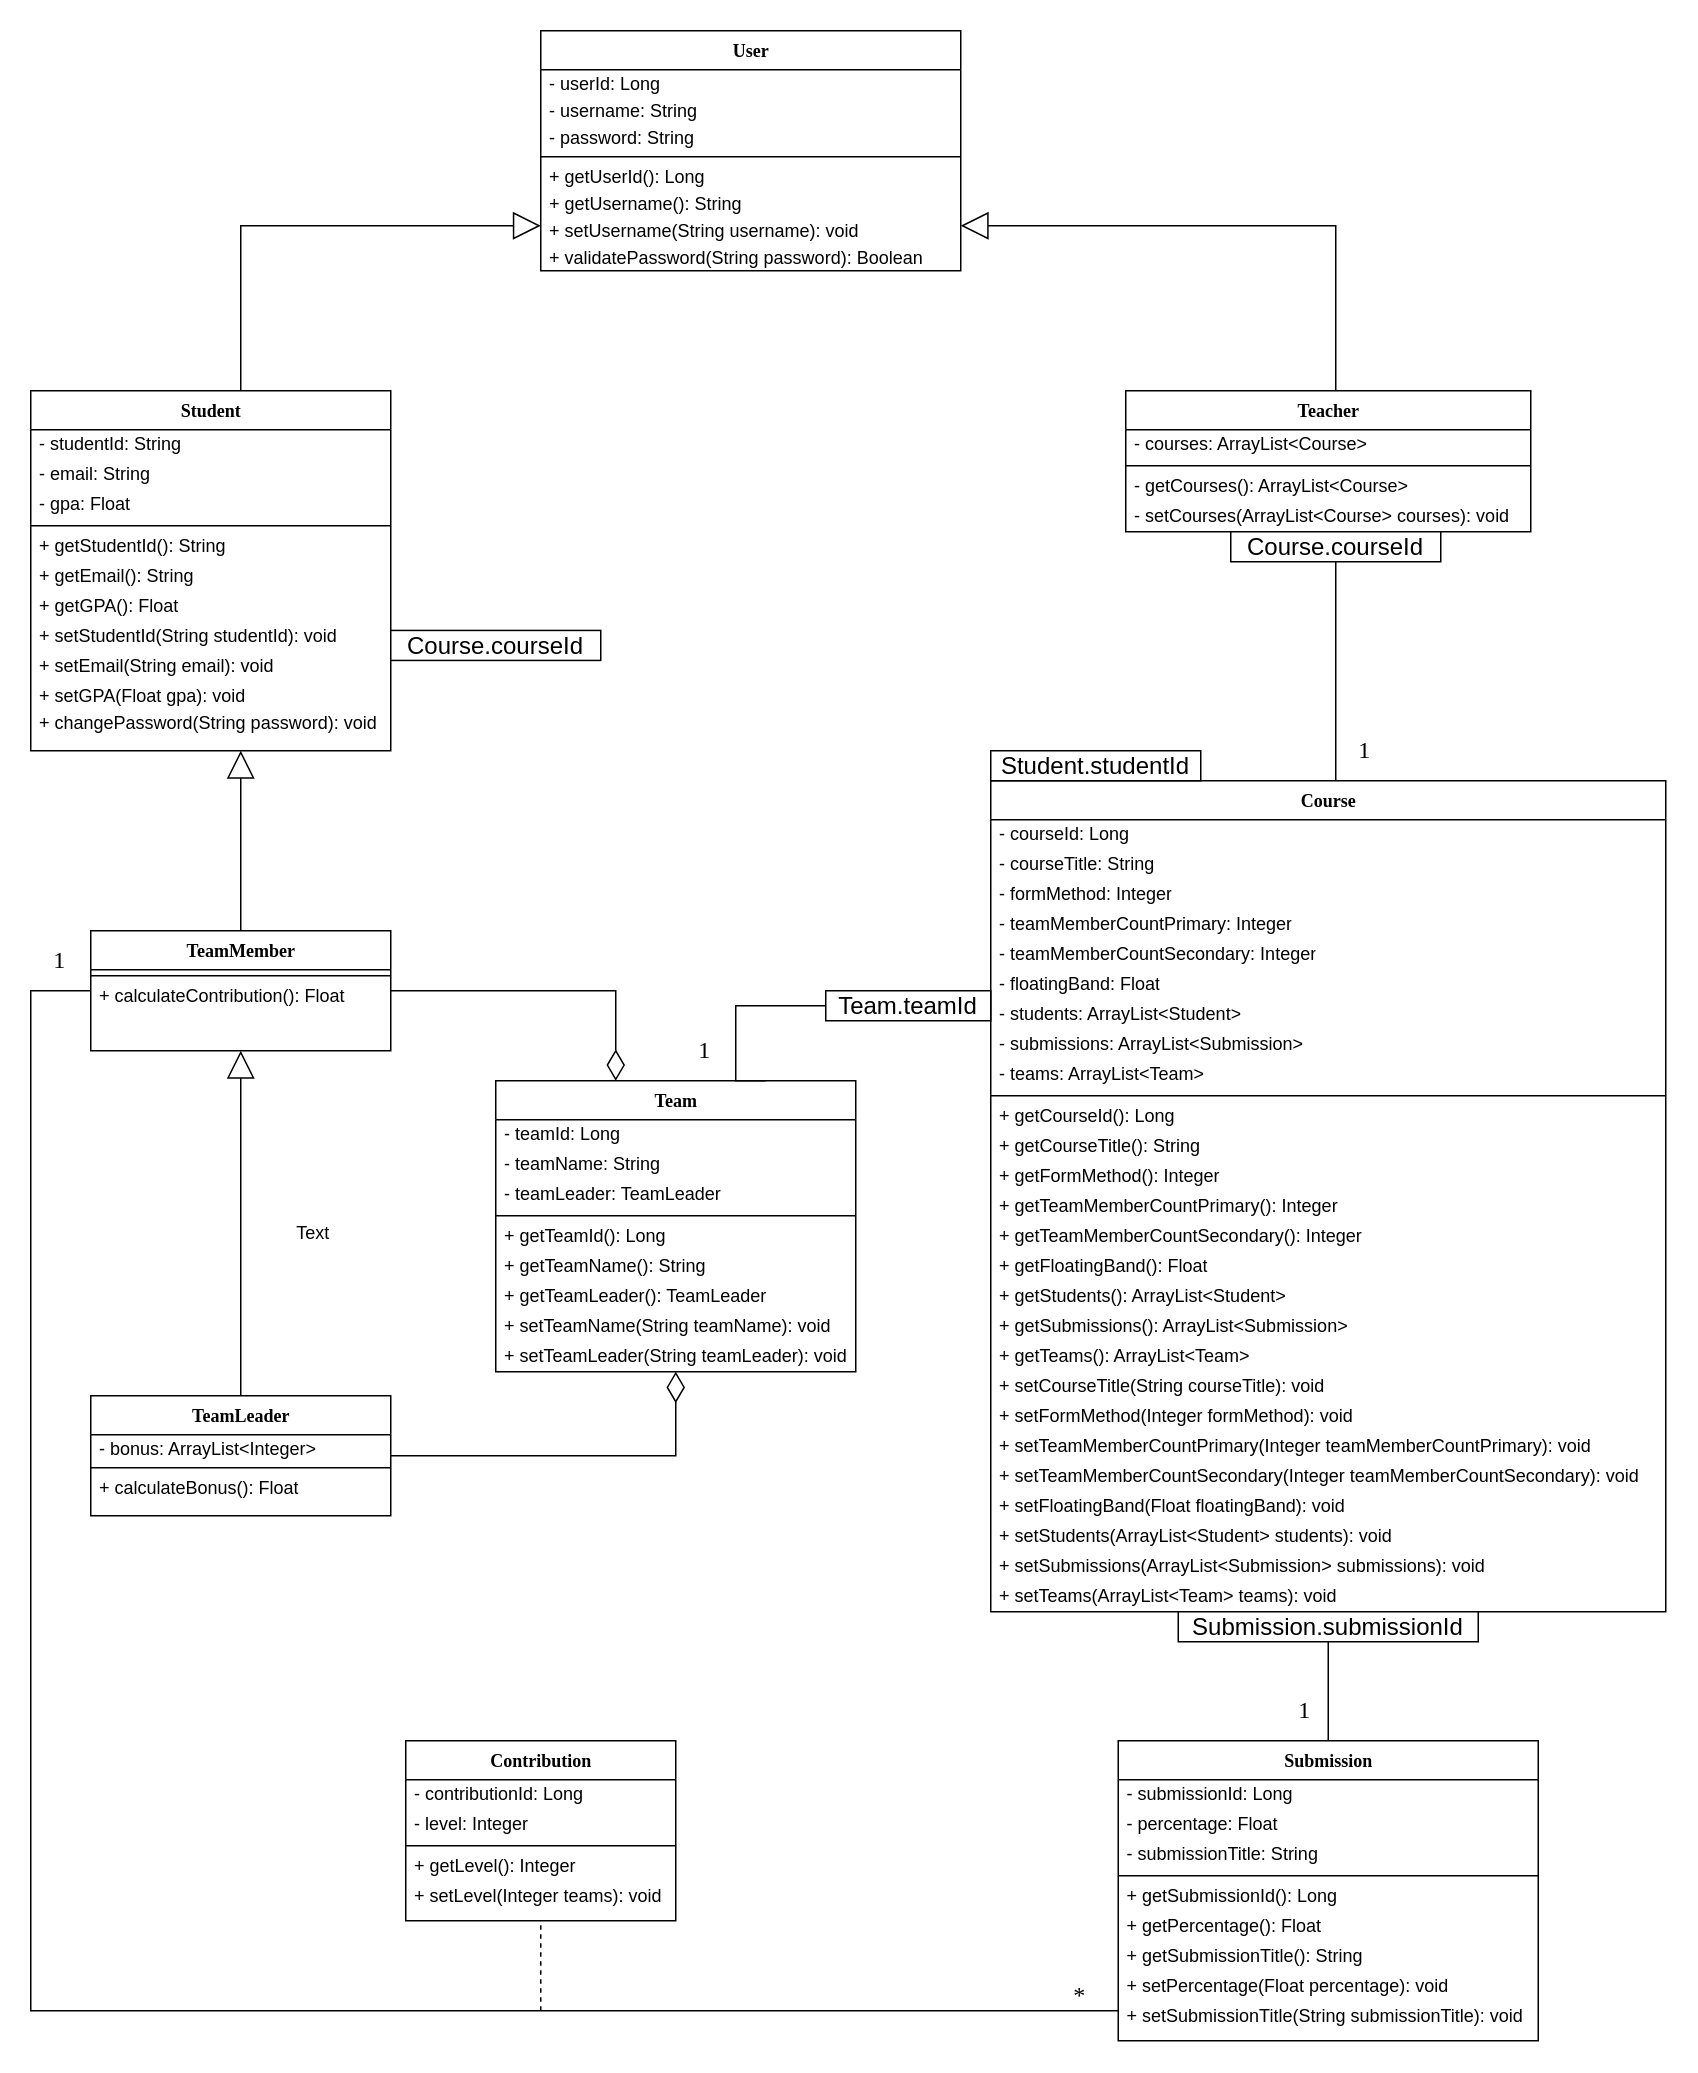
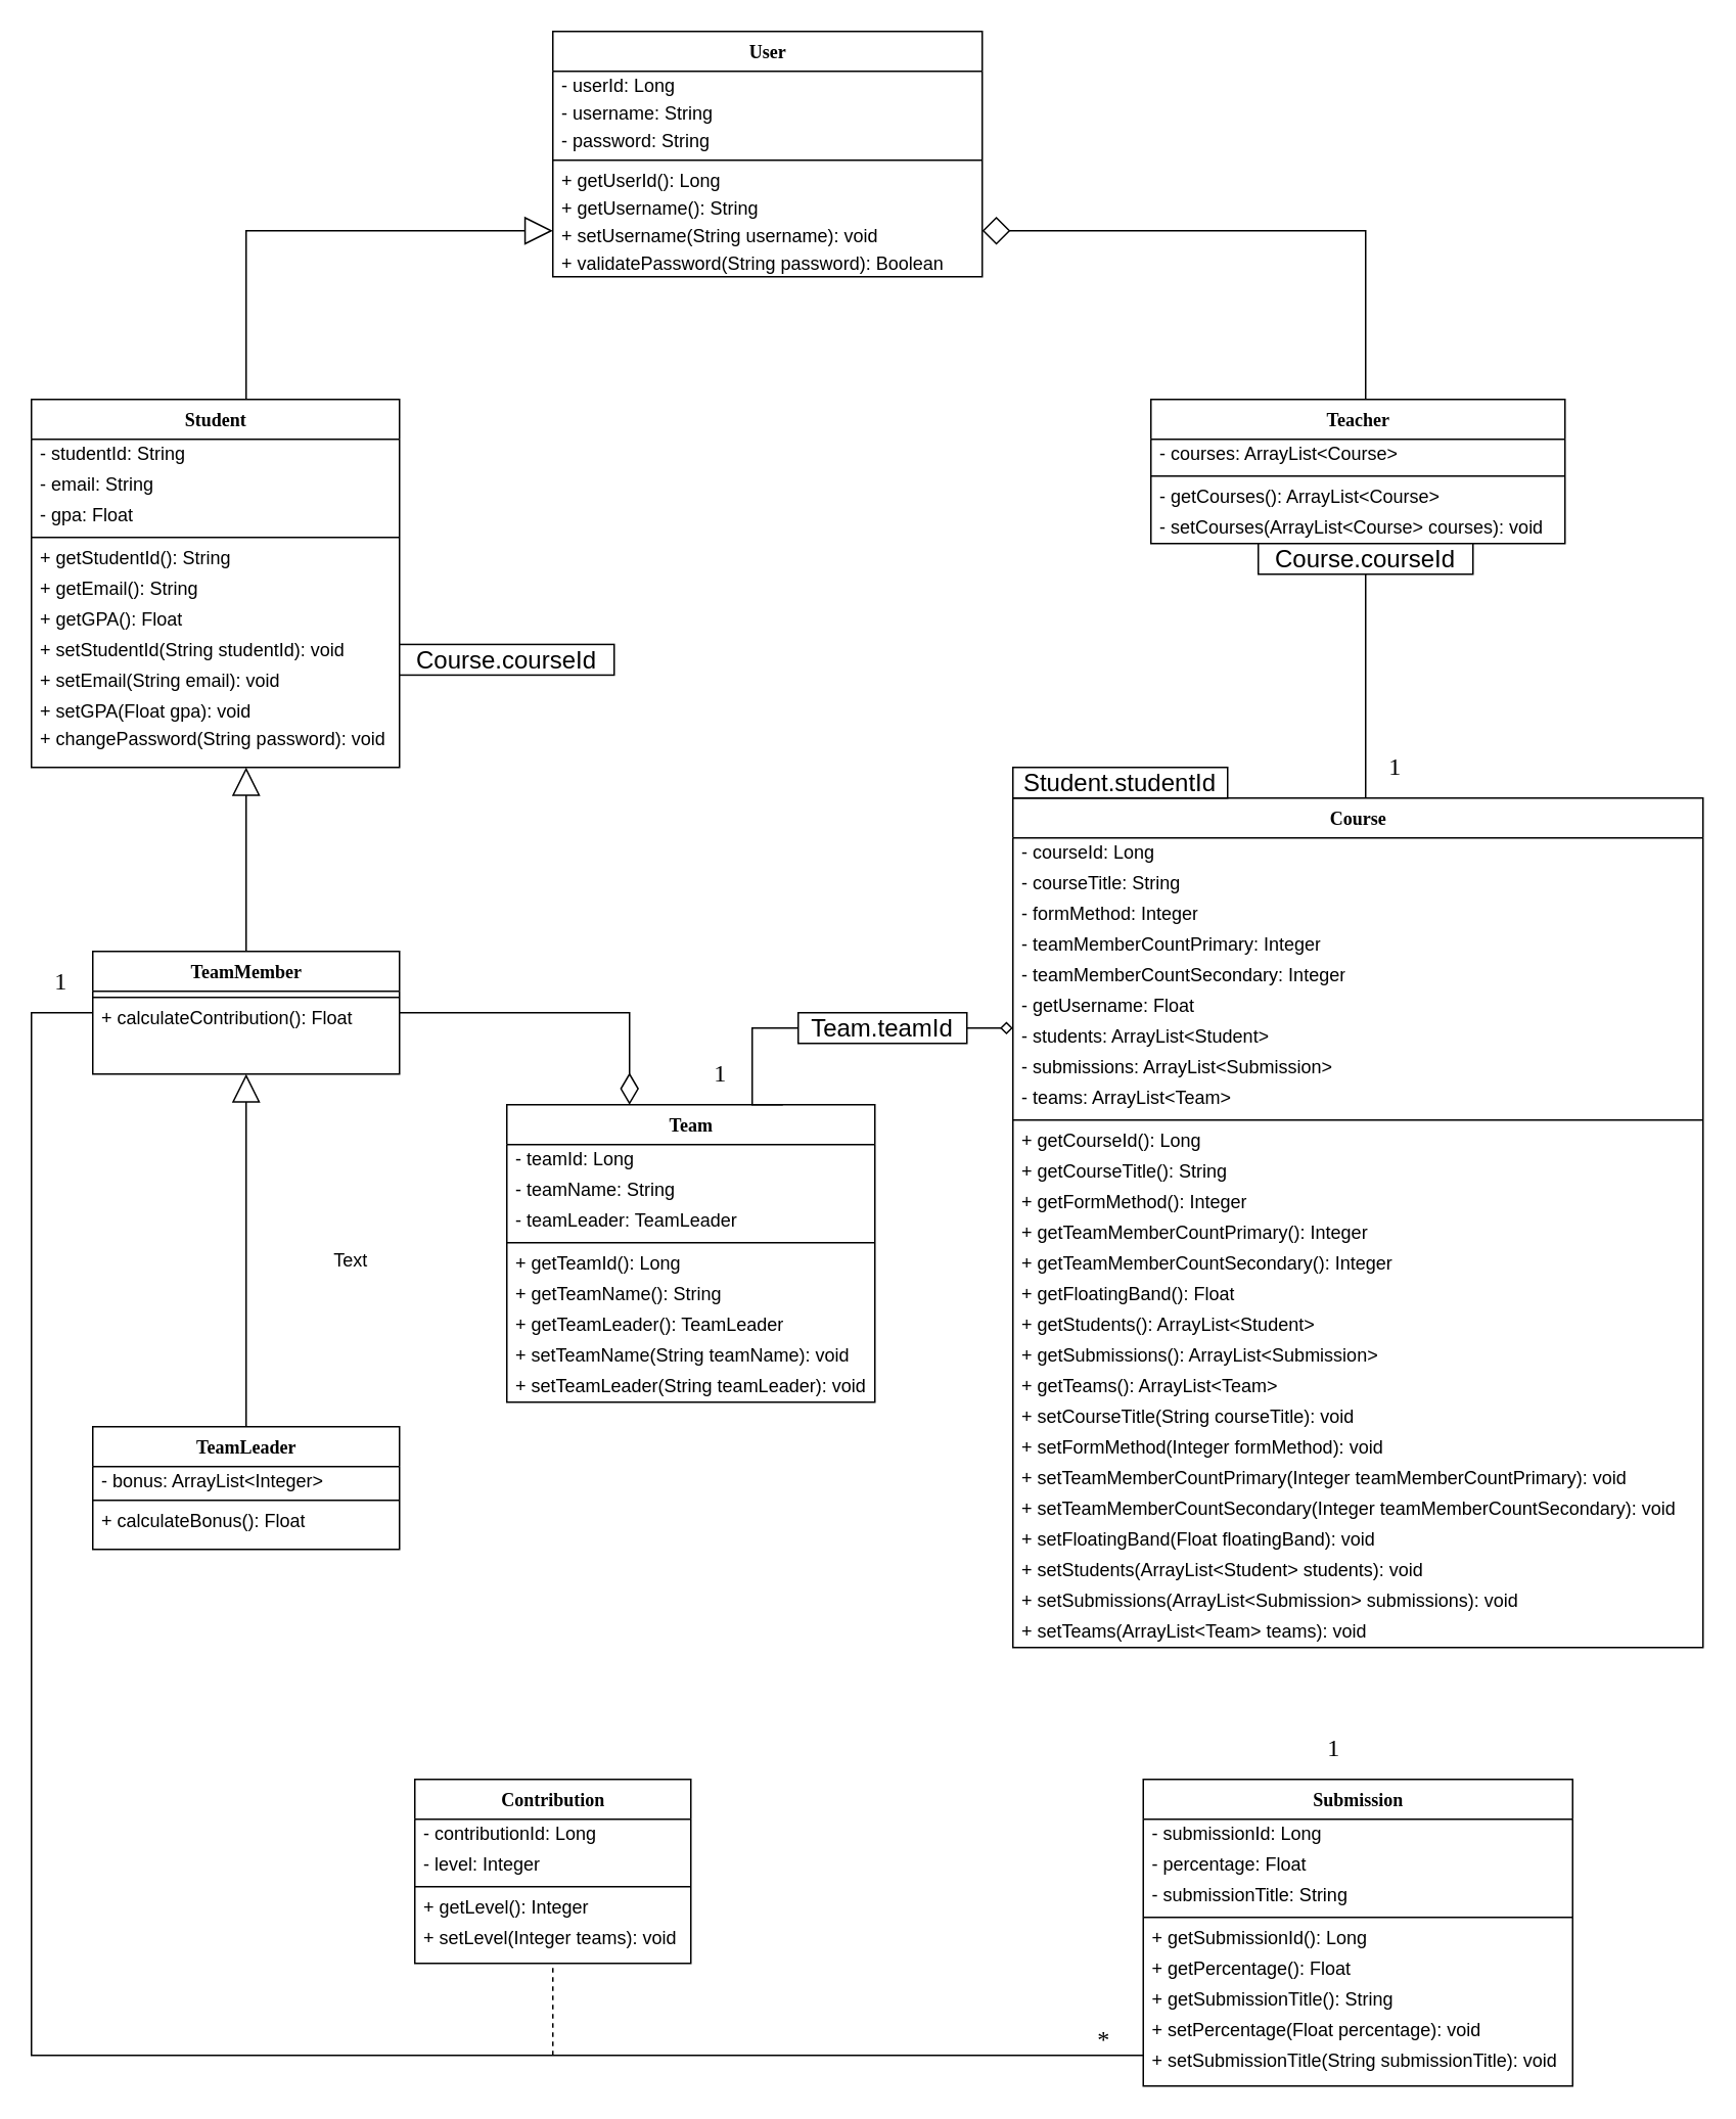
- <mxCell id="29" style="edgeStyle=orthogonalEdgeStyle;rounded=0;html=1;labelBackgroundColor=none;startArrow=none;startFill=0;startSize=8;endArrow=block;endFill=0;endSize=16;fontFamily=Verdana;fontSize=12;" parent="1" source="24" target="2" edge="1"><mxGeometry relative="1" as="geometry"><Array as="points"><mxPoint x="890" y="150" /></Array><mxPoint x="485" y="390" as="sourcePoint" /><mxPoint x="590" y="130" as="targetPoint" /></mxGeometry></mxCell>
+ <mxCell id="29" style="edgeStyle=orthogonalEdgeStyle;rounded=0;html=1;labelBackgroundColor=none;startArrow=none;startFill=0;startSize=8;endArrow=diamond;endFill=0;endSize=16;fontFamily=Verdana;fontSize=12;" parent="1" source="24" target="2" edge="1"><mxGeometry relative="1" as="geometry"><Array as="points"><mxPoint x="890" y="150" /></Array><mxPoint x="485" y="390" as="sourcePoint" /><mxPoint x="590" y="130" as="targetPoint" /></mxGeometry></mxCell>
- <mxCell id="37" value="- floatingBand: Float" style="text;html=1;strokeColor=none;fillColor=none;align=left;verticalAlign=top;spacingLeft=4;spacingRight=4;whiteSpace=wrap;overflow=hidden;rotatable=0;points=[[0,0.5],[1,0.5]];portConstraint=eastwest;spacingTop=-4;" parent="31" vertex="1"><mxGeometry y="126" width="450" height="20" as="geometry" /></mxCell>
+ <mxCell id="37" value="- getUsername: Float" style="text;html=1;strokeColor=none;fillColor=none;align=left;verticalAlign=top;spacingLeft=4;spacingRight=4;whiteSpace=wrap;overflow=hidden;rotatable=0;points=[[0,0.5],[1,0.5]];portConstraint=eastwest;spacingTop=-4;" parent="31" vertex="1"><mxGeometry y="126" width="450" height="20" as="geometry" /></mxCell>
- <mxCell id="60" style="edgeStyle=elbowEdgeStyle;rounded=0;orthogonalLoop=1;jettySize=auto;html=1;endArrow=none;endFill=0;fontSize=12;exitX=0.75;exitY=0;exitDx=0;exitDy=0;exitPerimeter=0;" parent="1" source="61" target="31" edge="1"><mxGeometry relative="1" as="geometry"><Array as="points"><mxPoint x="490" y="670" /><mxPoint x="490" y="700" /><mxPoint x="610" y="680" /></Array><mxPoint x="560" y="690" as="sourcePoint" /><mxPoint x="630" y="680" as="targetPoint" /></mxGeometry></mxCell>
+ <mxCell id="60" style="edgeStyle=elbowEdgeStyle;rounded=0;orthogonalLoop=1;jettySize=auto;html=1;endArrow=diamond;endFill=0;fontSize=12;exitX=0.75;exitY=0;exitDx=0;exitDy=0;exitPerimeter=0;" parent="1" source="61" target="31" edge="1"><mxGeometry relative="1" as="geometry"><Array as="points"><mxPoint x="490" y="670" /><mxPoint x="490" y="700" /><mxPoint x="610" y="680" /></Array><mxPoint x="560" y="690" as="sourcePoint" /><mxPoint x="630" y="680" as="targetPoint" /></mxGeometry></mxCell>
- <mxCell id="109" value="Team.teamId" style="text;html=1;strokeColor=#000000;fillColor=#ffffff;align=center;verticalAlign=middle;whiteSpace=wrap;rounded=0;fontSize=16;" parent="1" vertex="1"><mxGeometry x="550" y="660" width="110" height="20" as="geometry" /></mxCell>
+ <mxCell id="109" value="Team.teamId" style="text;html=1;strokeColor=#000000;fillColor=#ffffff;align=center;verticalAlign=middle;whiteSpace=wrap;rounded=0;fontSize=16;" parent="1" vertex="1"><mxGeometry x="520" y="660" width="110" height="20" as="geometry" /></mxCell>
- <mxCell id="110" value="Text" style="text;html=1;align=center;verticalAlign=middle;resizable=0;points=[];autosize=1;" vertex="1" parent="1"><mxGeometry x="188" y="812" width="40" height="20" as="geometry" /></mxCell>
+ <mxCell id="110" value="Text" style="text;html=1;align=center;verticalAlign=middle;resizable=0;points=[];autosize=1;" vertex="1" parent="1"><mxGeometry x="208" y="812" width="40" height="20" as="geometry" /></mxCell>
- <mxCell id="98" style="edgeStyle=orthogonalEdgeStyle;rounded=0;orthogonalLoop=1;jettySize=auto;html=1;endArrow=diamondThin;endFill=0;endSize=18;" parent="1" source="99" target="61" edge="1"><mxGeometry relative="1" as="geometry" /></mxCell>
- <mxCell id="108" value="Submission.submissionId" style="text;html=1;strokeColor=#000000;fillColor=#ffffff;align=center;verticalAlign=middle;whiteSpace=wrap;rounded=0;fontSize=16;" parent="1" vertex="1"><mxGeometry x="785" y="1074" width="200" height="20" as="geometry" /></mxCell>
- <mxCell id="77" style="edgeStyle=orthogonalEdgeStyle;rounded=0;orthogonalLoop=1;jettySize=auto;html=1;startSize=8;endArrow=none;endFill=0;endSize=16;fontSize=12;" parent="1" source="78" target="31" edge="1"><mxGeometry relative="1" as="geometry"><mxPoint x="930" y="1040" as="targetPoint" /><Array as="points"><mxPoint x="885" y="1130" /><mxPoint x="885" y="1130" /></Array></mxGeometry></mxCell>
